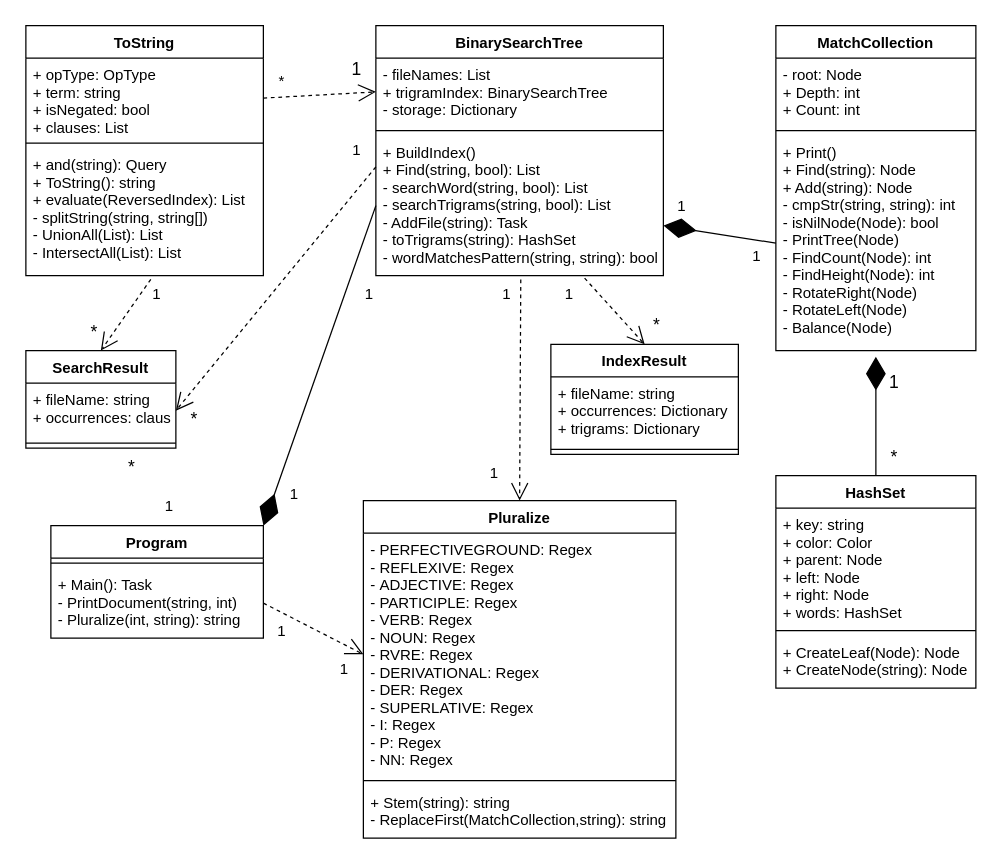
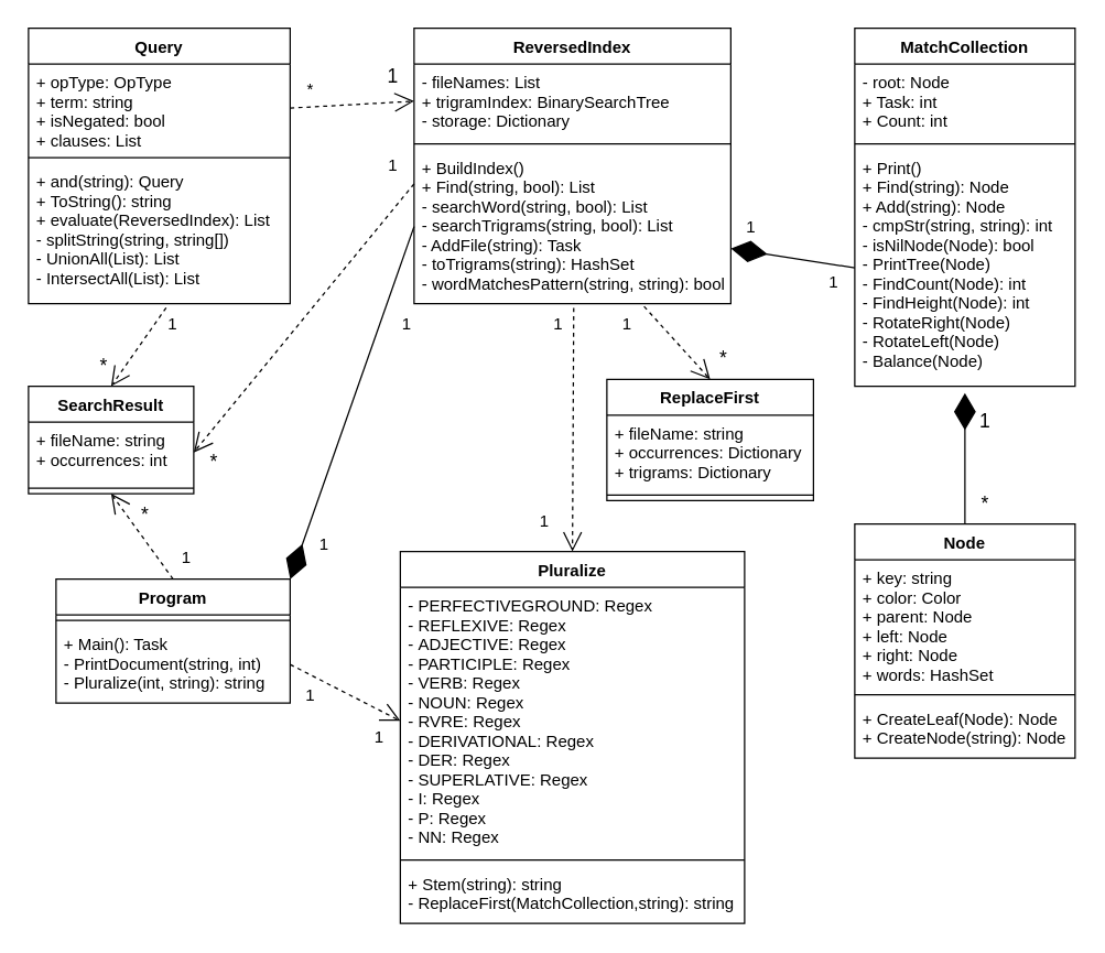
- <mxCell id="20" value="ToString" style="swimlane;fontStyle=1;align=center;verticalAlign=top;childLayout=stackLayout;horizontal=1;startSize=26;horizontalStack=0;resizeParent=1;resizeParentMax=0;resizeLast=0;collapsible=1;marginBottom=0;" parent="1" vertex="1"><mxGeometry x="20" y="20" width="190" height="200" as="geometry" /></mxCell>
+ <mxCell id="20" value="Query" style="swimlane;fontStyle=1;align=center;verticalAlign=top;childLayout=stackLayout;horizontal=1;startSize=26;horizontalStack=0;resizeParent=1;resizeParentMax=0;resizeLast=0;collapsible=1;marginBottom=0;" parent="1" vertex="1"><mxGeometry x="20" y="20" width="190" height="200" as="geometry" /></mxCell>
- <mxCell id="24" value="BinarySearchTree" style="swimlane;fontStyle=1;align=center;verticalAlign=top;childLayout=stackLayout;horizontal=1;startSize=26;horizontalStack=0;resizeParent=1;resizeParentMax=0;resizeLast=0;collapsible=1;marginBottom=0;" parent="1" vertex="1"><mxGeometry x="300" y="20" width="230" height="200" as="geometry" /></mxCell>
+ <mxCell id="24" value="ReversedIndex" style="swimlane;fontStyle=1;align=center;verticalAlign=top;childLayout=stackLayout;horizontal=1;startSize=26;horizontalStack=0;resizeParent=1;resizeParentMax=0;resizeLast=0;collapsible=1;marginBottom=0;" parent="1" vertex="1"><mxGeometry x="300" y="20" width="230" height="200" as="geometry" /></mxCell>
- <mxCell id="10" value="- root: Node&#10;+ Depth: int&#10;+ Count: int" style="text;strokeColor=none;fillColor=none;align=left;verticalAlign=top;spacingLeft=4;spacingRight=4;overflow=hidden;rotatable=0;points=[[0,0.5],[1,0.5]];portConstraint=eastwest;" parent="9" vertex="1"><mxGeometry y="26" width="160" height="54" as="geometry" /></mxCell>
+ <mxCell id="10" value="- root: Node&#10;+ Task: int&#10;+ Count: int" style="text;strokeColor=none;fillColor=none;align=left;verticalAlign=top;spacingLeft=4;spacingRight=4;overflow=hidden;rotatable=0;points=[[0,0.5],[1,0.5]];portConstraint=eastwest;" parent="9" vertex="1"><mxGeometry y="26" width="160" height="54" as="geometry" /></mxCell>
- <mxCell id="17" value="IndexResult" style="swimlane;fontStyle=1;align=center;verticalAlign=top;childLayout=stackLayout;horizontal=1;startSize=26;horizontalStack=0;resizeParent=1;resizeParentMax=0;resizeLast=0;collapsible=1;marginBottom=0;" parent="1" vertex="1"><mxGeometry x="440" y="275" width="150" height="88" as="geometry" /></mxCell>
+ <mxCell id="17" value="ReplaceFirst" style="swimlane;fontStyle=1;align=center;verticalAlign=top;childLayout=stackLayout;horizontal=1;startSize=26;horizontalStack=0;resizeParent=1;resizeParentMax=0;resizeLast=0;collapsible=1;marginBottom=0;" parent="1" vertex="1"><mxGeometry x="440" y="275" width="150" height="88" as="geometry" /></mxCell>
- <mxCell id="29" value="+ fileName: string&#10;+ occurrences: clauses" style="text;strokeColor=none;fillColor=none;align=left;verticalAlign=top;spacingLeft=4;spacingRight=4;overflow=hidden;rotatable=0;points=[[0,0.5],[1,0.5]];portConstraint=eastwest;" parent="28" vertex="1"><mxGeometry y="26" width="120" height="44" as="geometry" /></mxCell>
+ <mxCell id="29" value="+ fileName: string&#10;+ occurrences: int" style="text;strokeColor=none;fillColor=none;align=left;verticalAlign=top;spacingLeft=4;spacingRight=4;overflow=hidden;rotatable=0;points=[[0,0.5],[1,0.5]];portConstraint=eastwest;" parent="28" vertex="1"><mxGeometry y="26" width="120" height="44" as="geometry" /></mxCell>
+ <mxCell id="44" value="" style="endArrow=open;endFill=1;endSize=12;html=1;rounded=0;exitX=0.5;exitY=0;exitDx=0;exitDy=0;entryX=0.5;entryY=1;entryDx=0;entryDy=0;dashed=1;" edge="1" parent="1" source="2" target="28"><mxGeometry width="160" relative="1" as="geometry"><mxPoint x="476.98" y="232.016" as="sourcePoint" /><mxPoint x="525" y="290" as="targetPoint" /></mxGeometry></mxCell>
- <mxCell id="13" value="HashSet" style="swimlane;fontStyle=1;align=center;verticalAlign=top;childLayout=stackLayout;horizontal=1;startSize=26;horizontalStack=0;resizeParent=1;resizeParentMax=0;resizeLast=0;collapsible=1;marginBottom=0;" parent="1" vertex="1"><mxGeometry x="620" y="380" width="160" height="170" as="geometry" /></mxCell>
+ <mxCell id="13" value="Node" style="swimlane;fontStyle=1;align=center;verticalAlign=top;childLayout=stackLayout;horizontal=1;startSize=26;horizontalStack=0;resizeParent=1;resizeParentMax=0;resizeLast=0;collapsible=1;marginBottom=0;" parent="1" vertex="1"><mxGeometry x="620" y="380" width="160" height="170" as="geometry" /></mxCell>
